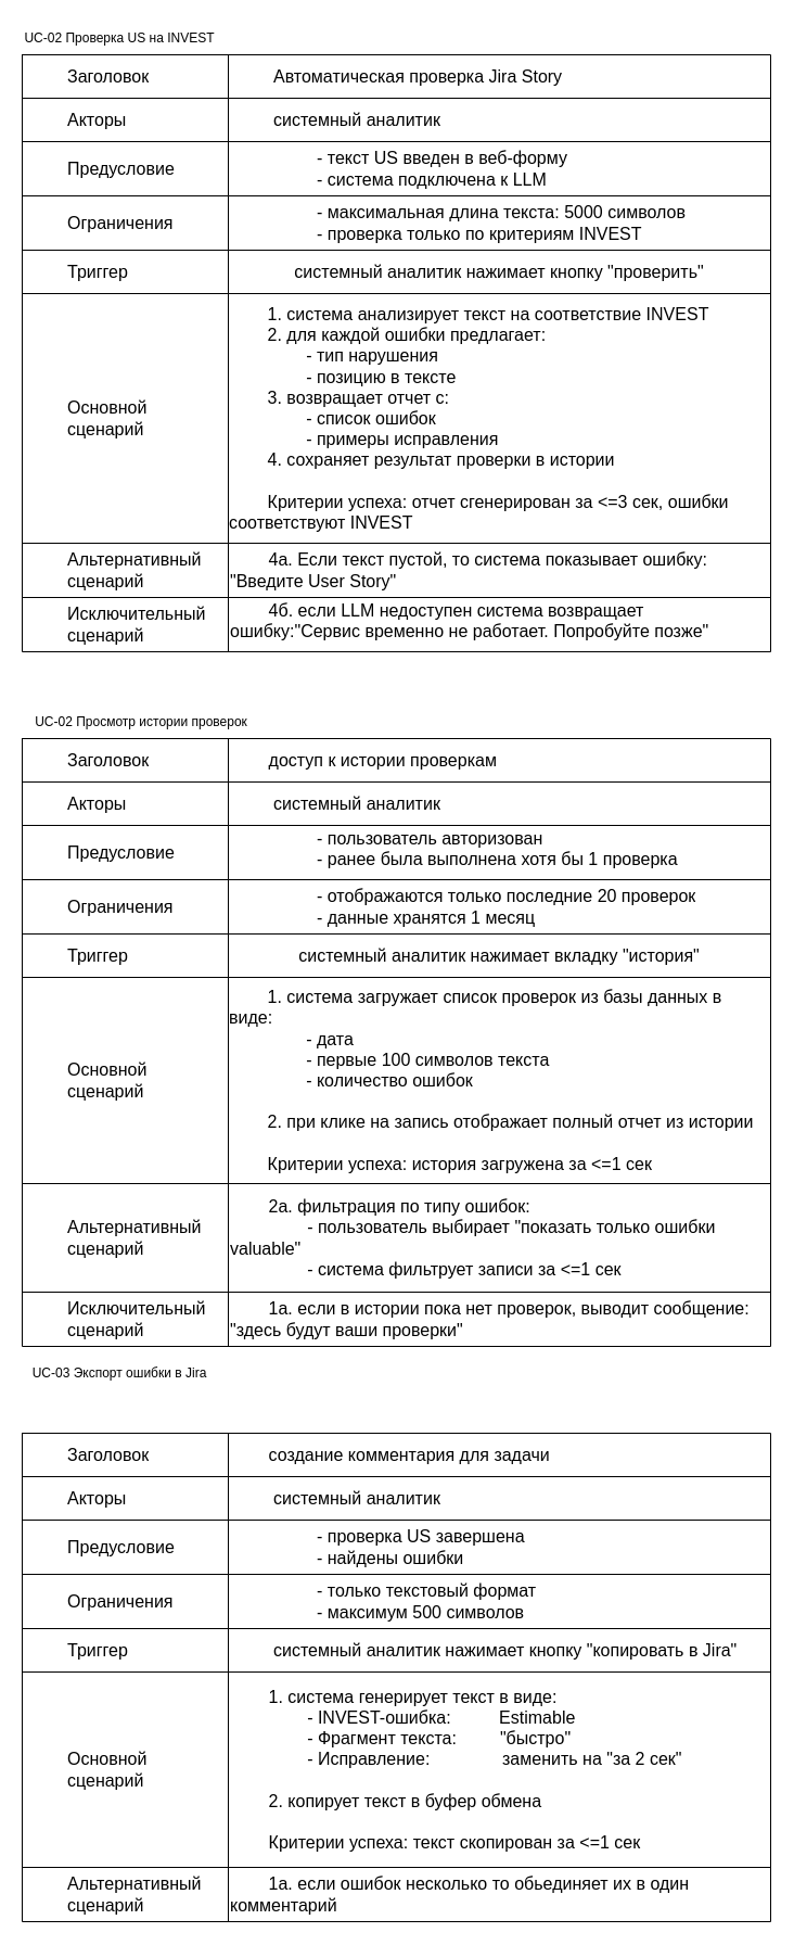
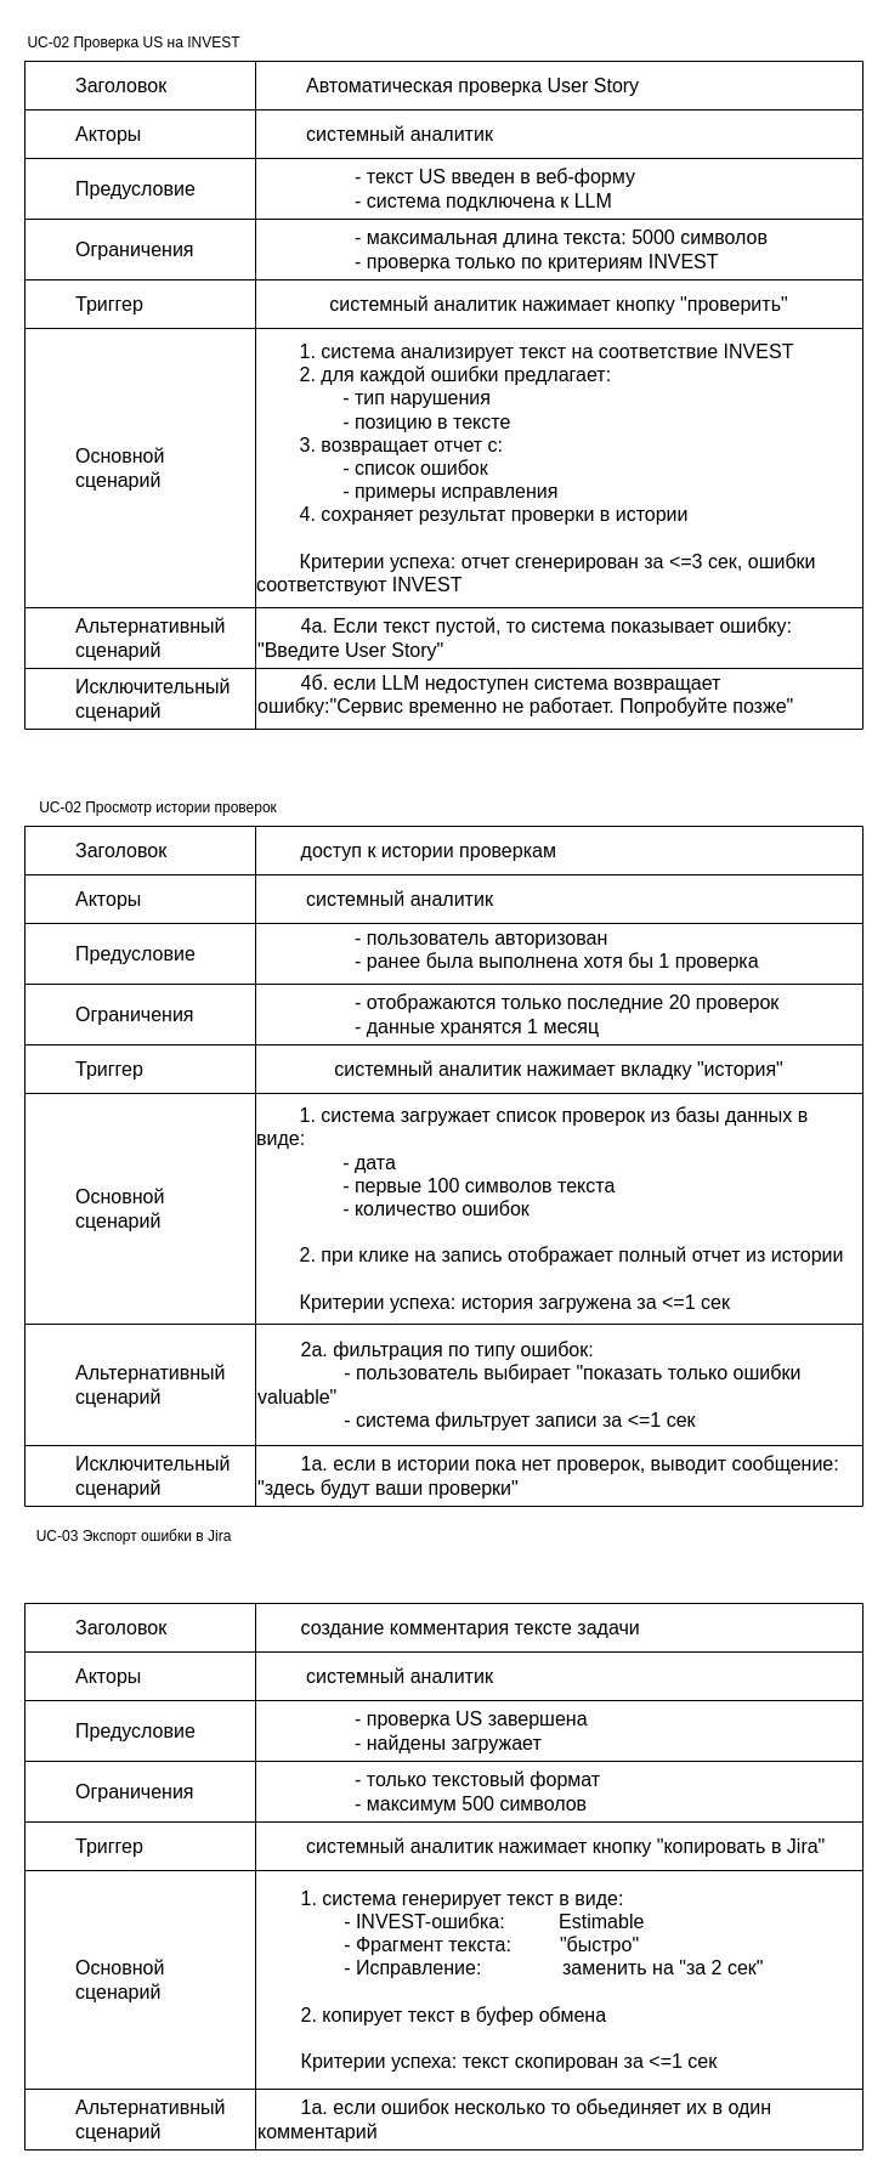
- <mxCell id="5" value="&lt;blockquote style=&quot;margin: 0 0 0 40px; border: none; padding: 0px;&quot;&gt;Автоматическая проверка Jira Story&lt;/blockquote&gt;" style="shape=partialRectangle;html=1;whiteSpace=wrap;connectable=0;strokeColor=inherit;overflow=hidden;fillColor=none;top=0;left=0;bottom=0;right=0;pointerEvents=1;fontSize=16;align=left;" vertex="1" parent="3"><mxGeometry x="190" width="500" height="40" as="geometry"><mxRectangle width="500" height="40" as="alternateBounds" /></mxGeometry></mxCell>
+ <mxCell id="5" value="&lt;blockquote style=&quot;margin: 0 0 0 40px; border: none; padding: 0px;&quot;&gt;Автоматическая проверка User Story&lt;/blockquote&gt;" style="shape=partialRectangle;html=1;whiteSpace=wrap;connectable=0;strokeColor=inherit;overflow=hidden;fillColor=none;top=0;left=0;bottom=0;right=0;pointerEvents=1;fontSize=16;align=left;" vertex="1" parent="3"><mxGeometry x="190" width="500" height="40" as="geometry"><mxRectangle width="500" height="40" as="alternateBounds" /></mxGeometry></mxCell>
- <mxCell id="57" value="&lt;span style=&quot;white-space: pre;&quot;&gt;&#09;&lt;/span&gt;создание комментария для задачи" style="shape=partialRectangle;html=1;whiteSpace=wrap;connectable=0;strokeColor=inherit;overflow=hidden;fillColor=none;top=0;left=0;bottom=0;right=0;pointerEvents=1;fontSize=16;align=left;" vertex="1" parent="55"><mxGeometry x="190" width="500" height="40" as="geometry"><mxRectangle width="500" height="40" as="alternateBounds" /></mxGeometry></mxCell>
+ <mxCell id="57" value="&lt;span style=&quot;white-space: pre;&quot;&gt;&#09;&lt;/span&gt;создание комментария тексте задачи" style="shape=partialRectangle;html=1;whiteSpace=wrap;connectable=0;strokeColor=inherit;overflow=hidden;fillColor=none;top=0;left=0;bottom=0;right=0;pointerEvents=1;fontSize=16;align=left;" vertex="1" parent="55"><mxGeometry x="190" width="500" height="40" as="geometry"><mxRectangle width="500" height="40" as="alternateBounds" /></mxGeometry></mxCell>
- <mxCell id="63" value="&lt;blockquote style=&quot;margin: 0 0 0 40px; border: none; padding: 0px;&quot;&gt;&lt;blockquote style=&quot;margin: 0 0 0 40px; border: none; padding: 0px;&quot;&gt;- проверка US завершена&amp;nbsp; &amp;nbsp; &amp;nbsp; &amp;nbsp; &amp;nbsp; &amp;nbsp; &amp;nbsp; &amp;nbsp; &amp;nbsp; &amp;nbsp; &amp;nbsp; &amp;nbsp;&lt;/blockquote&gt;&lt;blockquote style=&quot;margin: 0 0 0 40px; border: none; padding: 0px;&quot;&gt;&lt;div&gt;- найдены ошибки&amp;nbsp; &amp;nbsp; &amp;nbsp; &amp;nbsp; &amp;nbsp; &amp;nbsp; &amp;nbsp; &amp;nbsp; &amp;nbsp; &amp;nbsp; &amp;nbsp; &amp;nbsp; &amp;nbsp; &amp;nbsp;&lt;/div&gt;&lt;/blockquote&gt;&lt;/blockquote&gt;" style="shape=partialRectangle;html=1;whiteSpace=wrap;connectable=0;strokeColor=inherit;overflow=hidden;fillColor=none;top=0;left=0;bottom=0;right=0;pointerEvents=1;fontSize=16;align=left;" vertex="1" parent="61"><mxGeometry x="190" width="500" height="50" as="geometry"><mxRectangle width="500" height="50" as="alternateBounds" /></mxGeometry></mxCell>
+ <mxCell id="63" value="&lt;blockquote style=&quot;margin: 0 0 0 40px; border: none; padding: 0px;&quot;&gt;&lt;blockquote style=&quot;margin: 0 0 0 40px; border: none; padding: 0px;&quot;&gt;- проверка US завершена&amp;nbsp; &amp;nbsp; &amp;nbsp; &amp;nbsp; &amp;nbsp; &amp;nbsp; &amp;nbsp; &amp;nbsp; &amp;nbsp; &amp;nbsp; &amp;nbsp; &amp;nbsp;&lt;/blockquote&gt;&lt;blockquote style=&quot;margin: 0 0 0 40px; border: none; padding: 0px;&quot;&gt;&lt;div&gt;- найдены загружает&amp;nbsp; &amp;nbsp; &amp;nbsp; &amp;nbsp; &amp;nbsp; &amp;nbsp; &amp;nbsp; &amp;nbsp; &amp;nbsp; &amp;nbsp; &amp;nbsp; &amp;nbsp; &amp;nbsp; &amp;nbsp;&lt;/div&gt;&lt;/blockquote&gt;&lt;/blockquote&gt;" style="shape=partialRectangle;html=1;whiteSpace=wrap;connectable=0;strokeColor=inherit;overflow=hidden;fillColor=none;top=0;left=0;bottom=0;right=0;pointerEvents=1;fontSize=16;align=left;" vertex="1" parent="61"><mxGeometry x="190" width="500" height="50" as="geometry"><mxRectangle width="500" height="50" as="alternateBounds" /></mxGeometry></mxCell>
